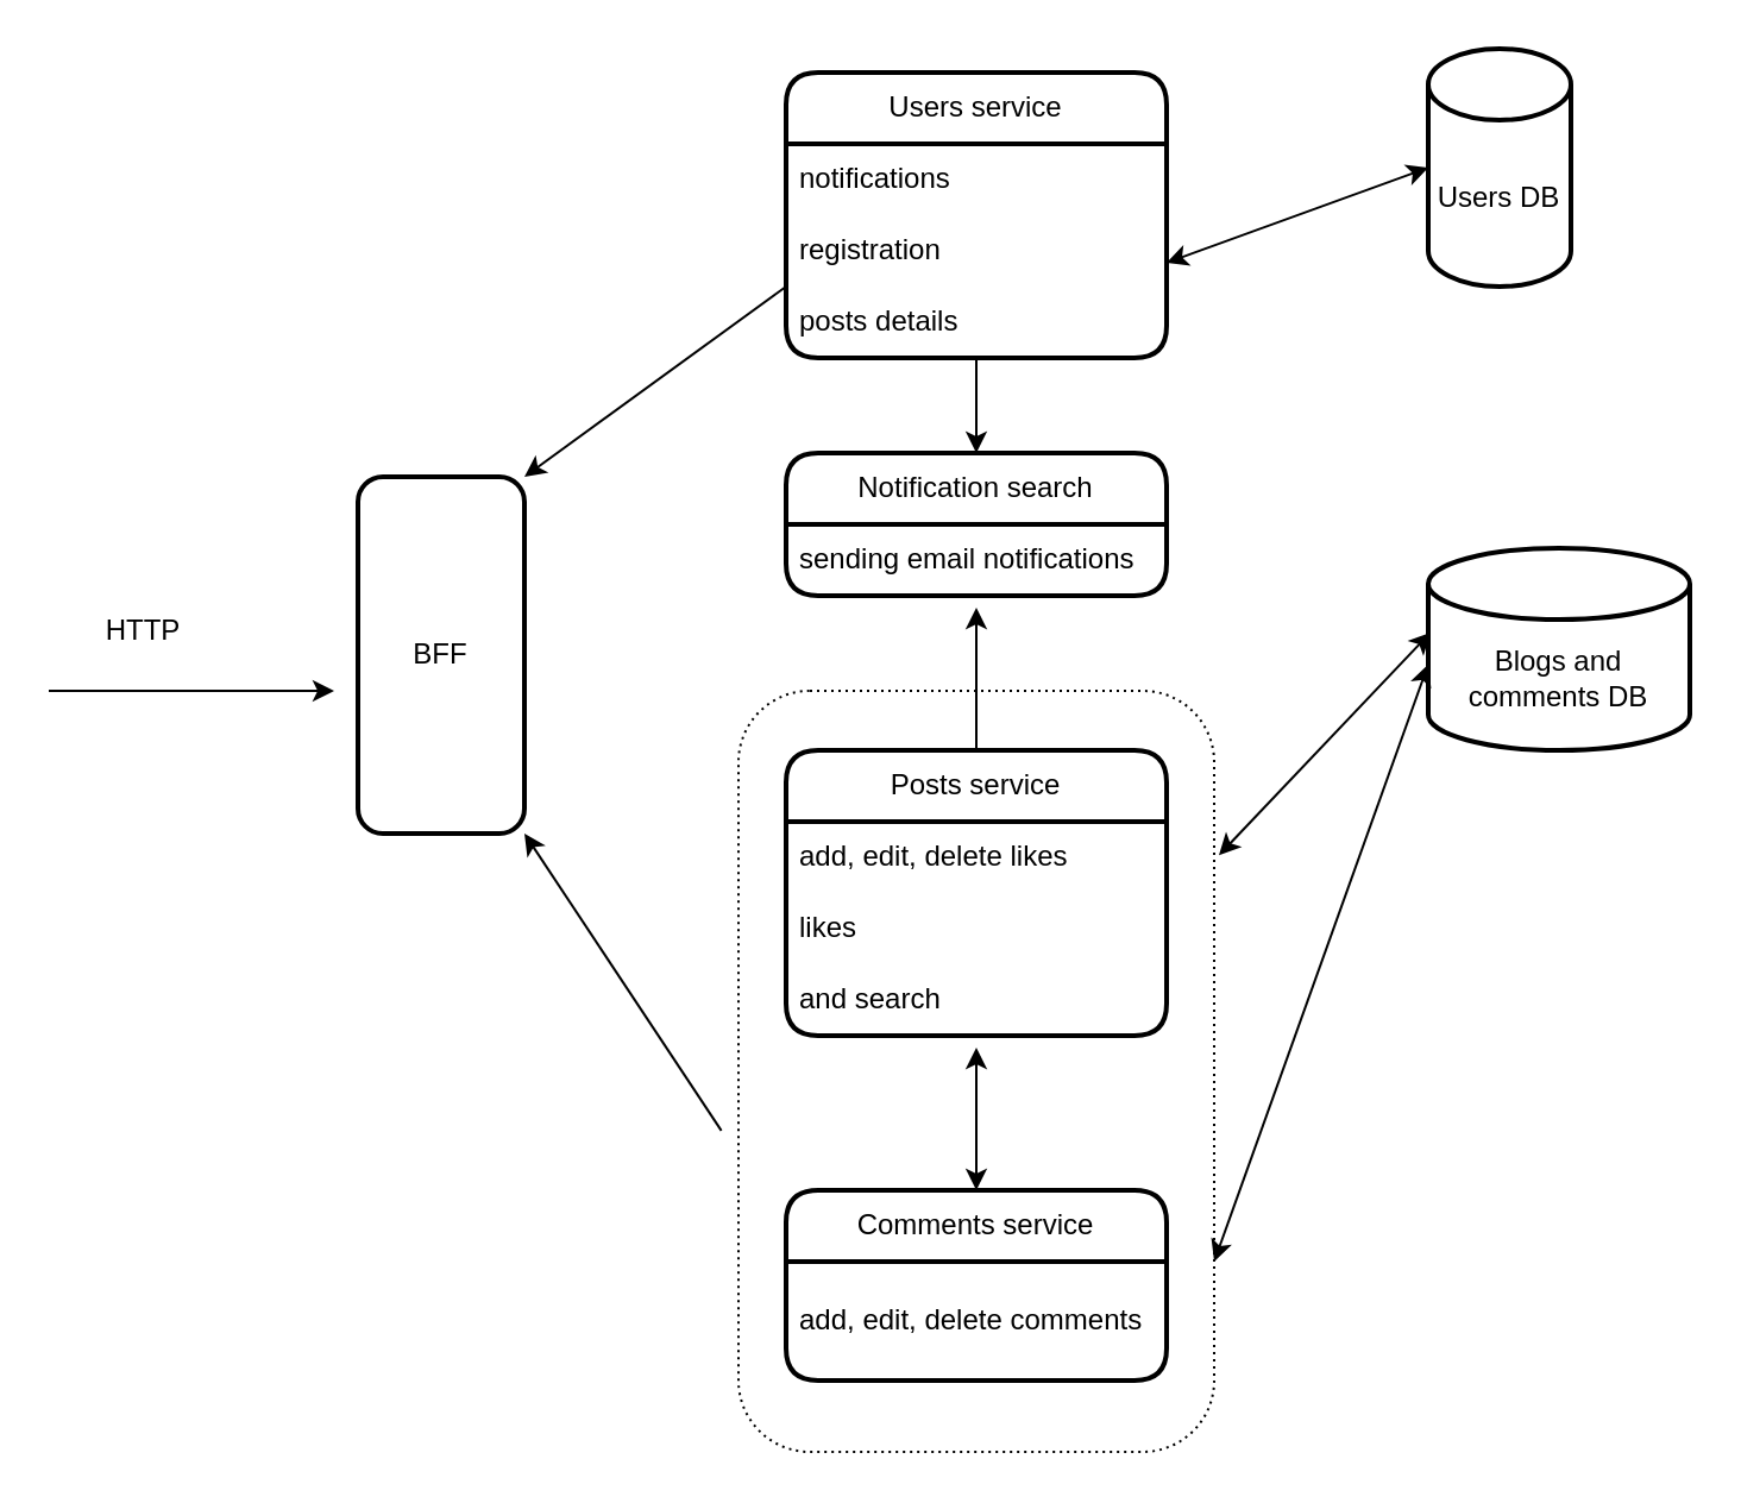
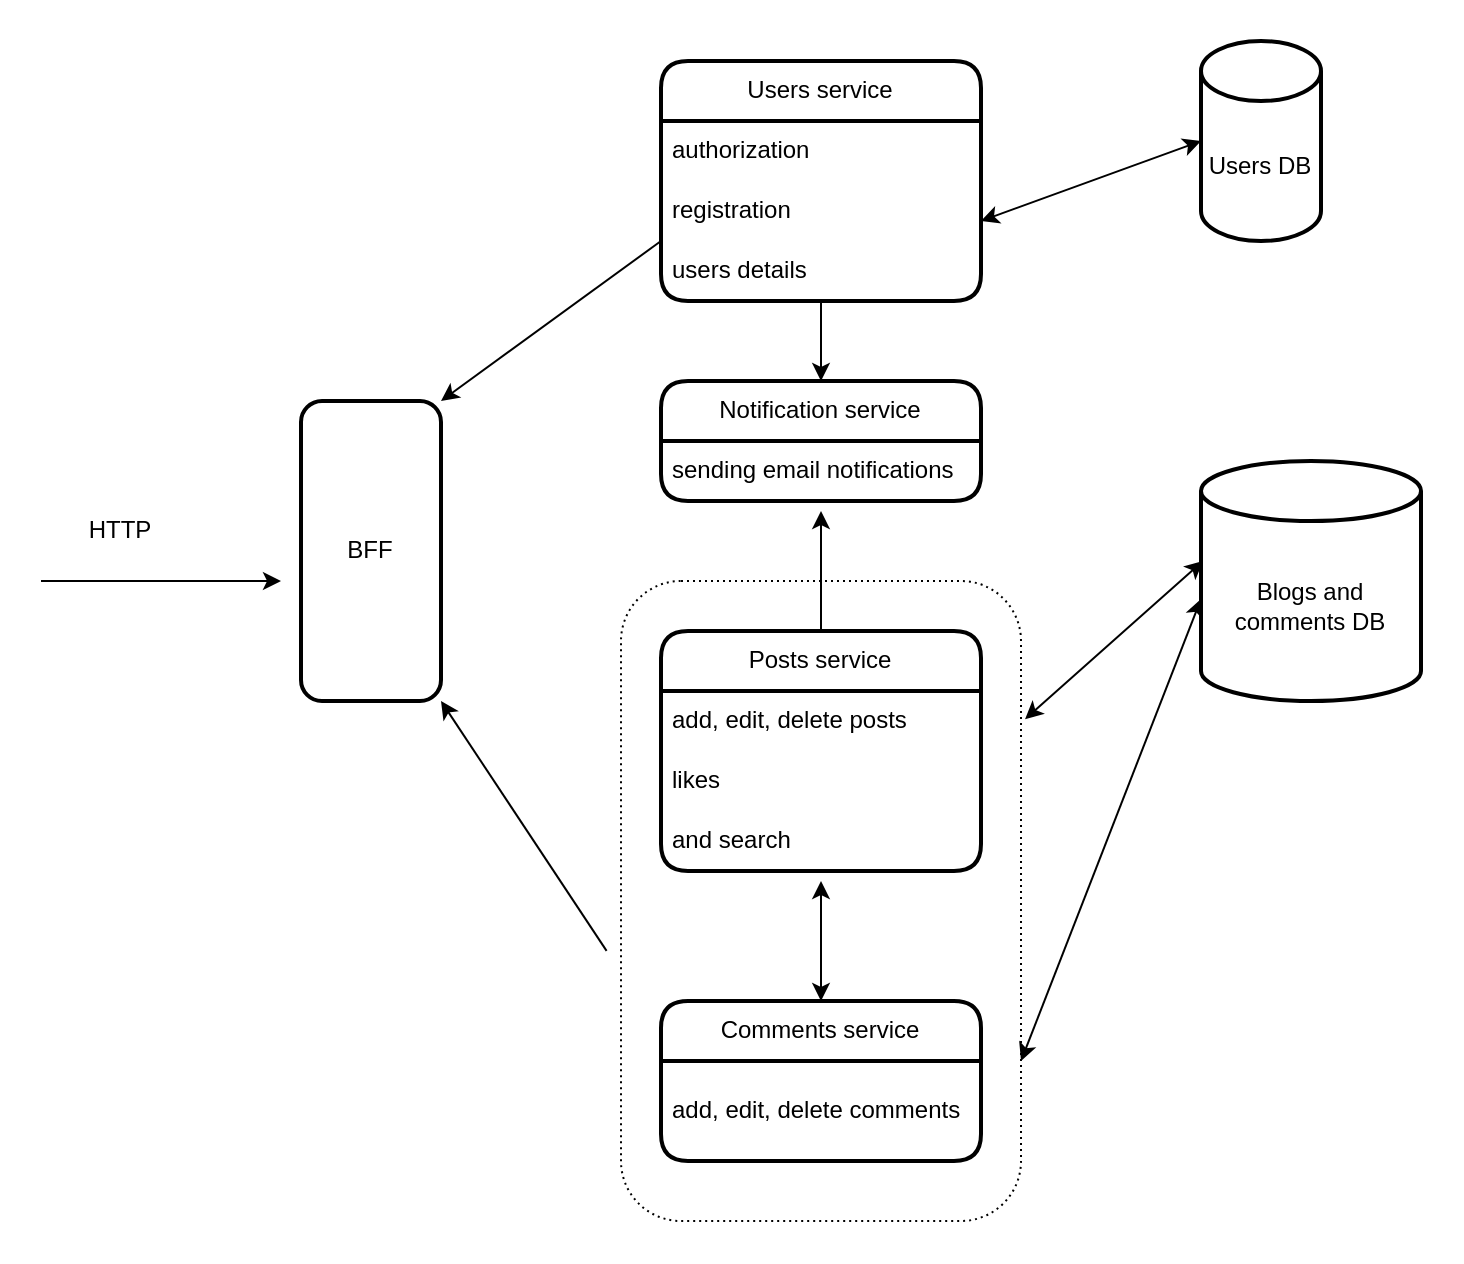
- <mxCell id="24" value="notifications" style="text;strokeColor=none;fillColor=none;align=left;verticalAlign=middle;spacingLeft=4;spacingRight=4;overflow=hidden;points=[[0,0.5],[1,0.5]];portConstraint=eastwest;rotatable=0;whiteSpace=wrap;html=1;rounded=1;strokeWidth=2;" vertex="1" parent="23"><mxGeometry y="30" width="160" height="30" as="geometry" /></mxCell>
+ <mxCell id="24" value="authorization" style="text;strokeColor=none;fillColor=none;align=left;verticalAlign=middle;spacingLeft=4;spacingRight=4;overflow=hidden;points=[[0,0.5],[1,0.5]];portConstraint=eastwest;rotatable=0;whiteSpace=wrap;html=1;rounded=1;strokeWidth=2;" vertex="1" parent="23"><mxGeometry y="30" width="160" height="30" as="geometry" /></mxCell>
- <mxCell id="26" value="posts details" style="text;strokeColor=none;fillColor=none;align=left;verticalAlign=middle;spacingLeft=4;spacingRight=4;overflow=hidden;points=[[0,0.5],[1,0.5]];portConstraint=eastwest;rotatable=0;whiteSpace=wrap;html=1;rounded=1;strokeWidth=2;" vertex="1" parent="23"><mxGeometry y="90" width="160" height="30" as="geometry" /></mxCell>
+ <mxCell id="26" value="users details" style="text;strokeColor=none;fillColor=none;align=left;verticalAlign=middle;spacingLeft=4;spacingRight=4;overflow=hidden;points=[[0,0.5],[1,0.5]];portConstraint=eastwest;rotatable=0;whiteSpace=wrap;html=1;rounded=1;strokeWidth=2;" vertex="1" parent="23"><mxGeometry y="90" width="160" height="30" as="geometry" /></mxCell>
- <mxCell id="21" value="Notification search" style="swimlane;fontStyle=0;childLayout=stackLayout;horizontal=1;startSize=30;horizontalStack=0;resizeParent=1;resizeParentMax=0;resizeLast=0;collapsible=1;marginBottom=0;whiteSpace=wrap;html=1;rounded=1;strokeWidth=2;fillColor=none;" vertex="1" parent="1"><mxGeometry x="330" y="190" width="160" height="60" as="geometry" /></mxCell>
+ <mxCell id="21" value="Notification service" style="swimlane;fontStyle=0;childLayout=stackLayout;horizontal=1;startSize=30;horizontalStack=0;resizeParent=1;resizeParentMax=0;resizeLast=0;collapsible=1;marginBottom=0;whiteSpace=wrap;html=1;rounded=1;strokeWidth=2;fillColor=none;" vertex="1" parent="1"><mxGeometry x="330" y="190" width="160" height="60" as="geometry" /></mxCell>
- <mxCell id="3" value="Blogs and comments DB" style="shape=cylinder3;whiteSpace=wrap;html=1;boundedLbl=1;backgroundOutline=1;size=15;strokeWidth=2;fillColor=none;" vertex="1" parent="1"><mxGeometry x="600" y="230" width="110" height="85" as="geometry" /></mxCell>
+ <mxCell id="3" value="Blogs and comments DB" style="shape=cylinder3;whiteSpace=wrap;html=1;boundedLbl=1;backgroundOutline=1;size=15;strokeWidth=2;fillColor=none;" vertex="1" parent="1"><mxGeometry x="600" y="230" width="110" height="120" as="geometry" /></mxCell>
- <mxCell id="18" value="add, edit, delete likes" style="text;strokeColor=none;fillColor=none;align=left;verticalAlign=middle;spacingLeft=4;spacingRight=4;overflow=hidden;points=[[0,0.5],[1,0.5]];portConstraint=eastwest;rotatable=0;whiteSpace=wrap;html=1;rounded=1;strokeWidth=2;" vertex="1" parent="17"><mxGeometry y="30" width="160" height="30" as="geometry" /></mxCell>
+ <mxCell id="18" value="add, edit, delete posts" style="text;strokeColor=none;fillColor=none;align=left;verticalAlign=middle;spacingLeft=4;spacingRight=4;overflow=hidden;points=[[0,0.5],[1,0.5]];portConstraint=eastwest;rotatable=0;whiteSpace=wrap;html=1;rounded=1;strokeWidth=2;" vertex="1" parent="17"><mxGeometry y="30" width="160" height="30" as="geometry" /></mxCell>
